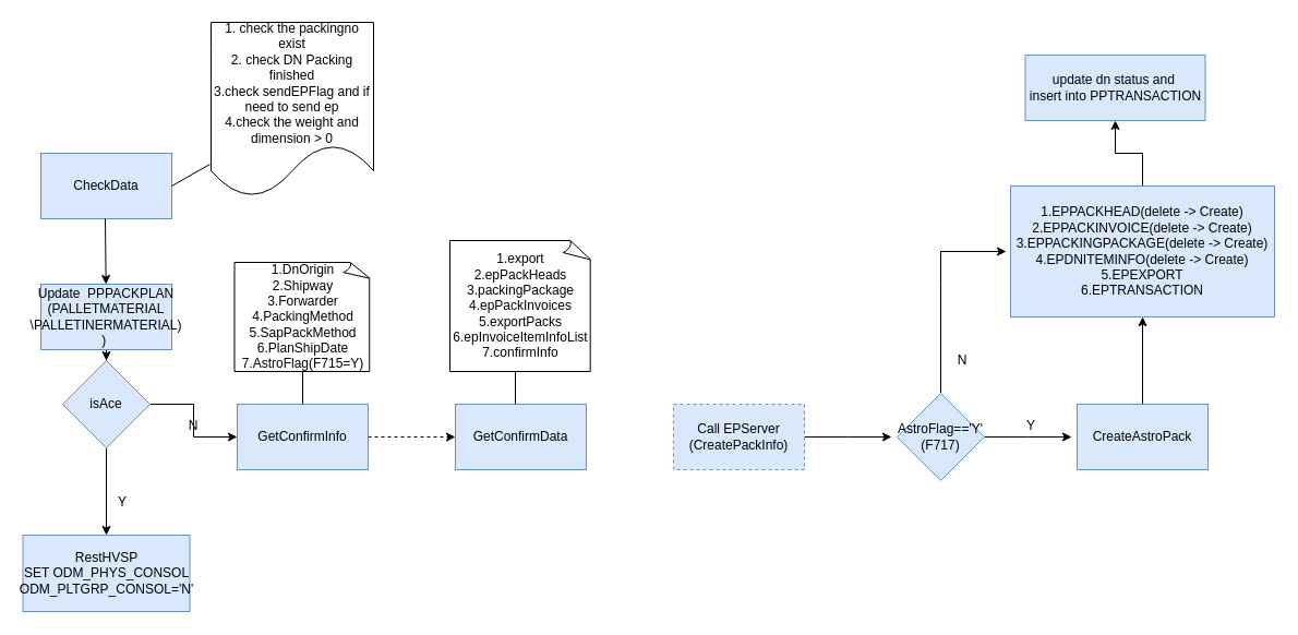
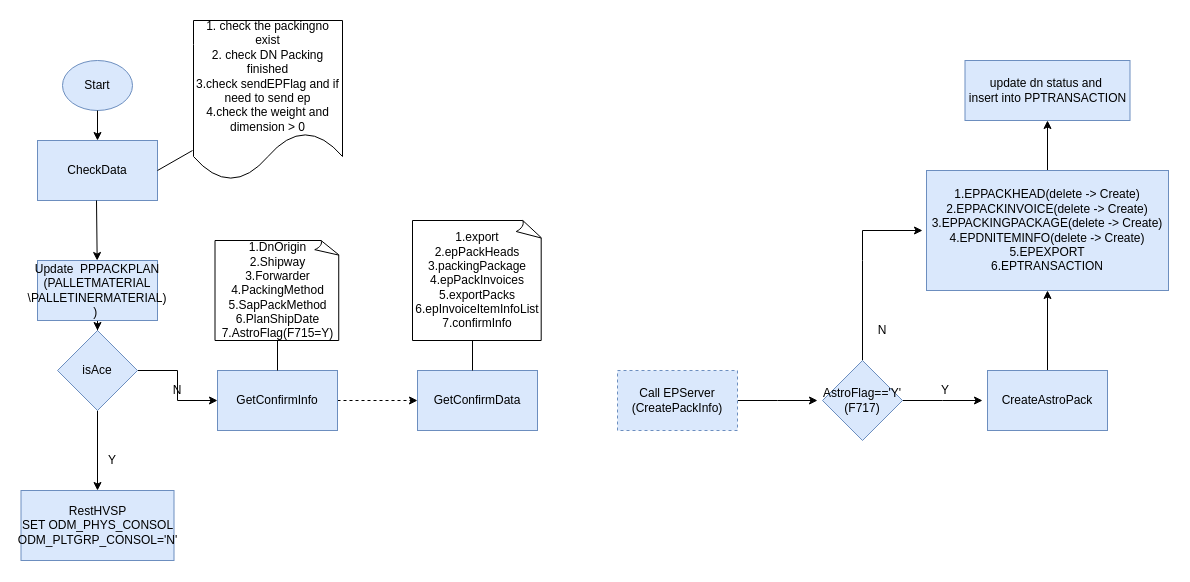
- <mxCell id="30" value="update dn status and&amp;nbsp;&lt;br&gt;insert into PPTRANSACTION" style="rounded=0;whiteSpace=wrap;html=1;fillColor=#dae8fc;strokeColor=#6c8ebf;" vertex="1" parent="1"><mxGeometry x="939.5" y="50" width="165" height="60" as="geometry" /></mxCell>
+ <mxCell id="30" value="update dn status and&amp;nbsp;&lt;br&gt;insert into PPTRANSACTION" style="rounded=0;whiteSpace=wrap;html=1;fillColor=#dae8fc;strokeColor=#6c8ebf;" vertex="1" parent="1"><mxGeometry x="964.5" y="60" width="165" height="60" as="geometry" /></mxCell>
+ <mxCell id="2" value="Start" style="ellipse;whiteSpace=wrap;html=1;fillColor=#dae8fc;strokeColor=#6c8ebf;" vertex="1" parent="1"><mxGeometry x="62" y="60" width="70" height="50" as="geometry" /></mxCell>
+ <mxCell id="8" value="" style="endArrow=classic;html=1;exitX=0.5;exitY=1;exitDx=0;exitDy=0;entryX=0.5;entryY=0;entryDx=0;entryDy=0;" edge="1" parent="1" source="2" target="3"><mxGeometry width="50" height="50" relative="1" as="geometry"><mxPoint x="112" y="100" as="sourcePoint" /><mxPoint x="112" y="180" as="targetPoint" /></mxGeometry></mxCell>
